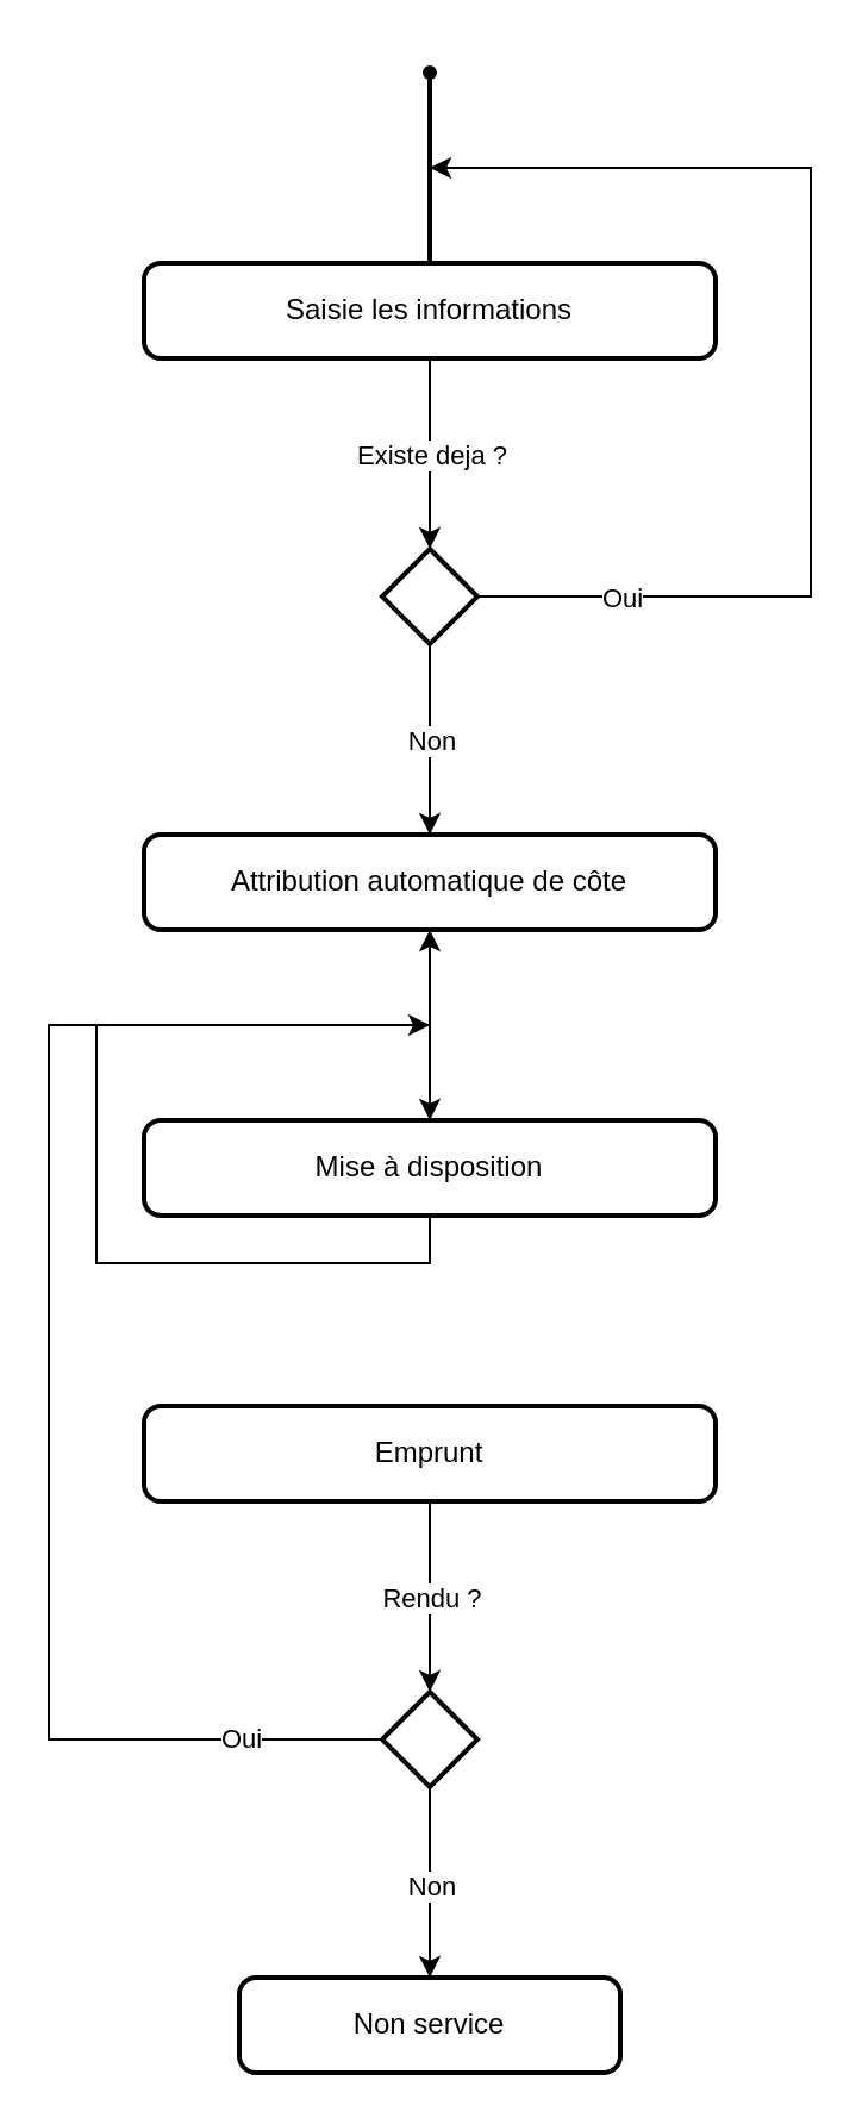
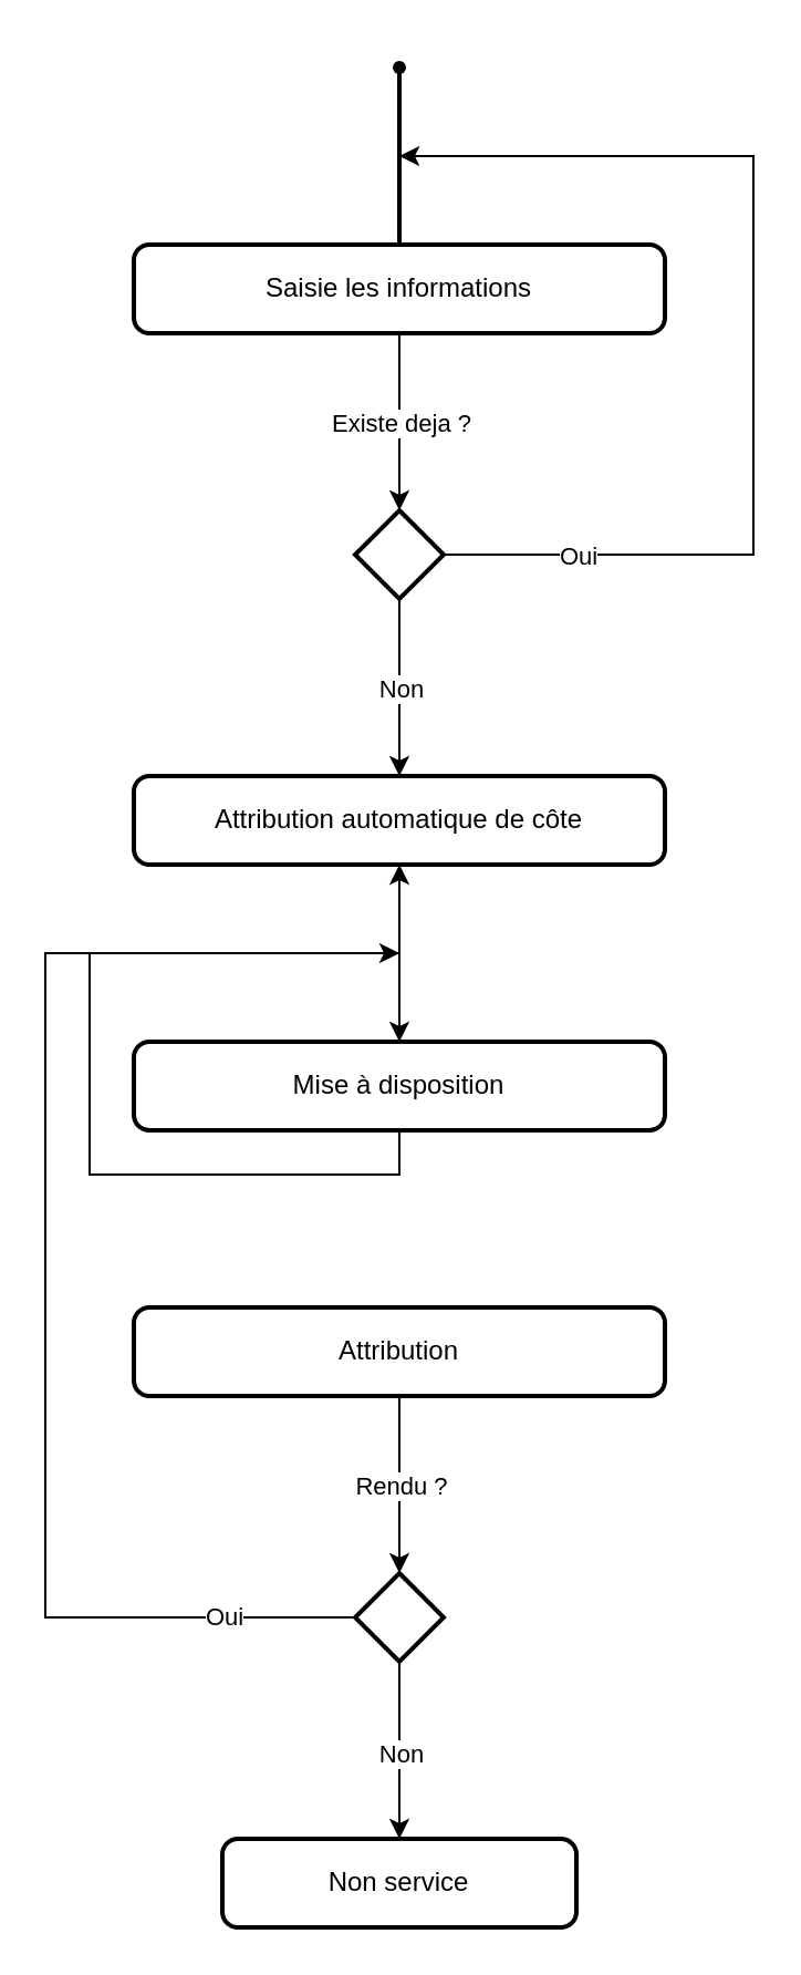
- <mxCell id="12" value="Emprunt" style="rounded=1;whiteSpace=wrap;html=1;absoluteArcSize=1;arcSize=14;strokeWidth=2;" vertex="1" parent="1"><mxGeometry x="60" y="590" width="240" height="40" as="geometry" /></mxCell>
+ <mxCell id="12" value="Attribution" style="rounded=1;whiteSpace=wrap;html=1;absoluteArcSize=1;arcSize=14;strokeWidth=2;" vertex="1" parent="1"><mxGeometry x="60" y="590" width="240" height="40" as="geometry" /></mxCell>
